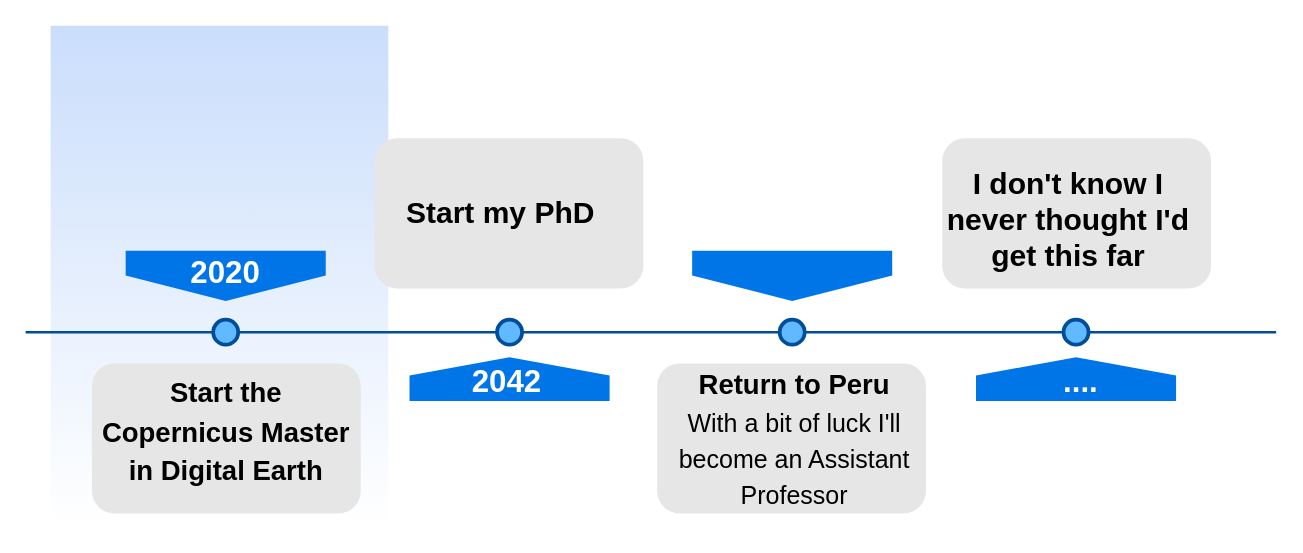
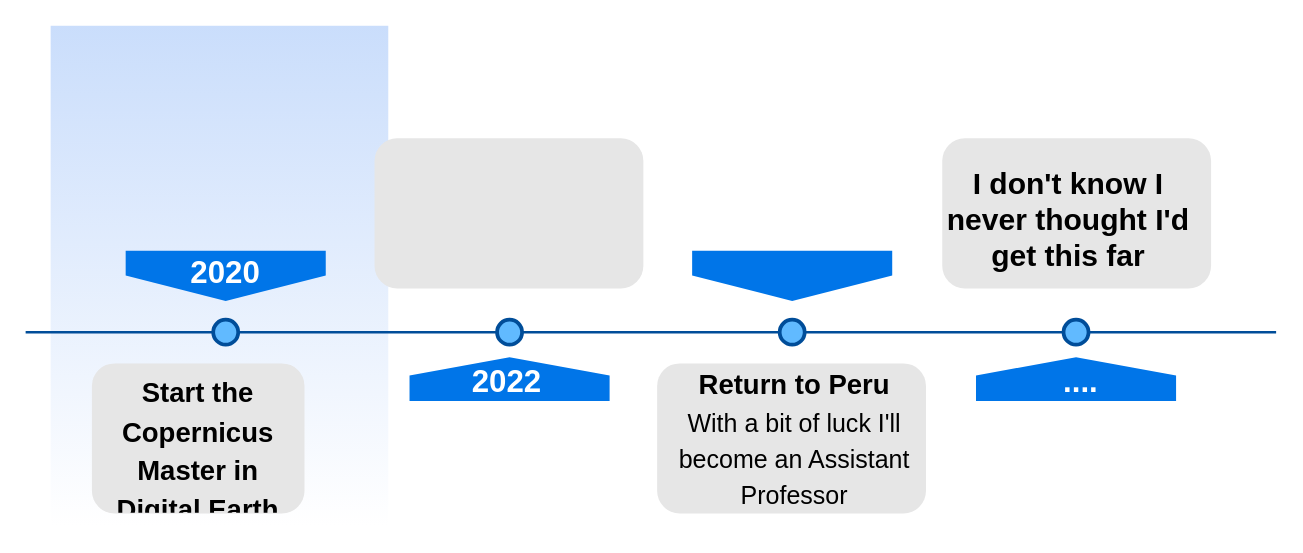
- <mxCell id="18" value="&lt;h1&gt;Start my PhD&lt;/h1&gt;" style="text;html=1;strokeColor=none;fillColor=none;align=center;verticalAlign=middle;whiteSpace=wrap;rounded=0;" parent="1" vertex="1"><mxGeometry x="320" y="160" width="160" height="20" as="geometry" /></mxCell>
- <mxCell id="17" value="&lt;font color=&quot;#ffffff&quot;&gt;&lt;span style=&quot;font-size: 25px&quot;&gt;&lt;b&gt;2042&lt;/b&gt;&lt;/span&gt;&lt;/font&gt;" style="text;html=1;strokeColor=none;fillColor=none;align=center;verticalAlign=middle;whiteSpace=wrap;rounded=0;" parent="1" vertex="1"><mxGeometry x="385" y="292.5" width="40" height="20" as="geometry" /></mxCell>
+ <mxCell id="17" value="&lt;font color=&quot;#ffffff&quot;&gt;&lt;span style=&quot;font-size: 25px&quot;&gt;&lt;b&gt;2022&lt;/b&gt;&lt;/span&gt;&lt;/font&gt;" style="text;html=1;strokeColor=none;fillColor=none;align=center;verticalAlign=middle;whiteSpace=wrap;rounded=0;" parent="1" vertex="1"><mxGeometry x="385" y="292.5" width="40" height="20" as="geometry" /></mxCell>
- <mxCell id="12" value="&lt;h1&gt;&lt;font style=&quot;font-size: 22px&quot;&gt;Start the Copernicus Master in Digital Earth&lt;/font&gt;&lt;/h1&gt;" style="text;html=1;spacing=5;spacingTop=-20;whiteSpace=wrap;overflow=hidden;strokeColor=none;strokeWidth=3;fillColor=#E6E6E6;fontSize=13;fontColor=#000000;align=center;rounded=1;" parent="1" vertex="1"><mxGeometry x="73" y="290" width="215" height="120" as="geometry" /></mxCell>
+ <mxCell id="12" value="&lt;h1&gt;&lt;font style=&quot;font-size: 22px&quot;&gt;Start the Copernicus Master in Digital Earth&lt;/font&gt;&lt;/h1&gt;" style="text;html=1;spacing=5;spacingTop=-20;whiteSpace=wrap;overflow=hidden;strokeColor=none;strokeWidth=3;fillColor=#E6E6E6;fontSize=13;fontColor=#000000;align=center;rounded=1;" parent="1" vertex="1"><mxGeometry x="73" y="290" width="170" height="120" as="geometry" /></mxCell>
